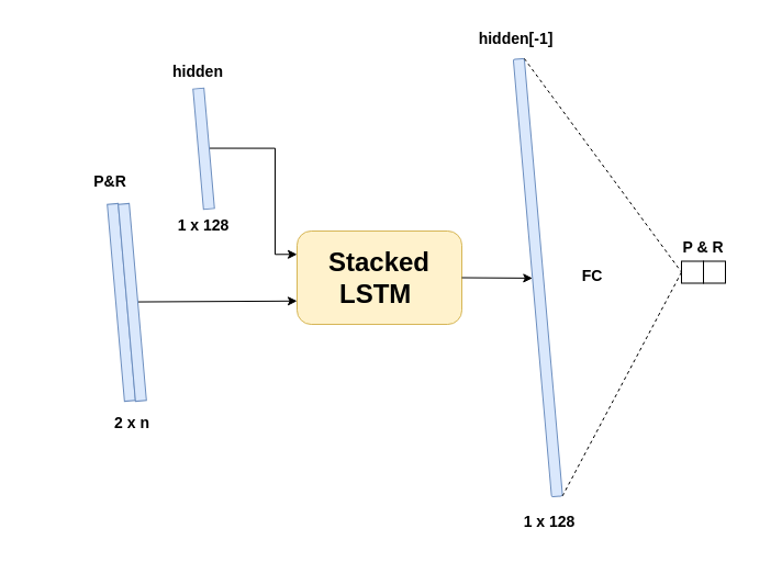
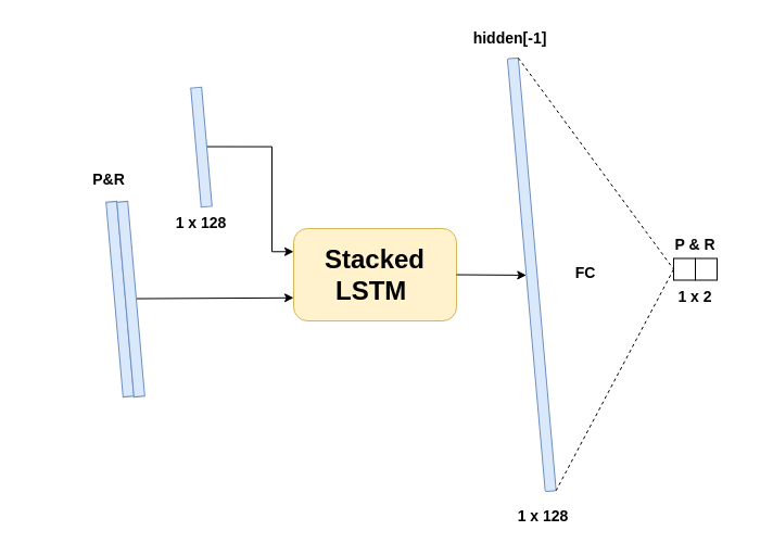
- <mxCell id="9" value="hidden" style="text;html=1;strokeColor=none;fillColor=none;align=center;verticalAlign=middle;whiteSpace=wrap;rounded=0;fontSize=14;fontStyle=1" vertex="1" parent="1"><mxGeometry x="150" y="50" width="60" height="30" as="geometry" /></mxCell>
+ <mxCell id="19" value="&lt;span style=&quot;font-size: 14px;&quot;&gt;&lt;font style=&quot;font-size: 14px;&quot;&gt;1 x 2&lt;/font&gt;&lt;/span&gt;" style="text;html=1;strokeColor=none;fillColor=none;align=center;verticalAlign=middle;whiteSpace=wrap;rounded=0;fontStyle=1;fontSize=14;" vertex="1" parent="1"><mxGeometry x="610" y="257.5" width="60" height="30" as="geometry" /></mxCell>
- <mxCell id="5" value="2 x n" style="text;html=1;strokeColor=none;fillColor=none;align=center;verticalAlign=middle;whiteSpace=wrap;rounded=0;fontSize=14;fontStyle=1" vertex="1" parent="1"><mxGeometry x="90" y="370" width="60" height="30" as="geometry" /></mxCell>
